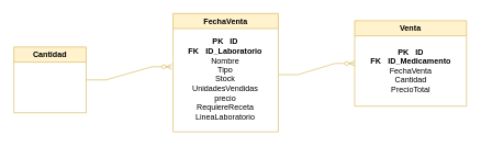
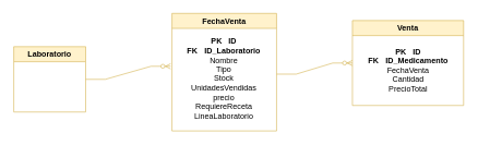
- <mxCell id="6" value="Cantidad" style="swimlane;whiteSpace=wrap;html=1;fillColor=#fff2cc;strokeColor=#d6b656;" vertex="1" parent="1"><mxGeometry x="20" y="71" width="110" height="100" as="geometry" /></mxCell>
+ <mxCell id="6" value="Laboratorio" style="swimlane;whiteSpace=wrap;html=1;fillColor=#fff2cc;strokeColor=#d6b656;" vertex="1" parent="1"><mxGeometry x="20" y="71" width="110" height="100" as="geometry" /></mxCell>
